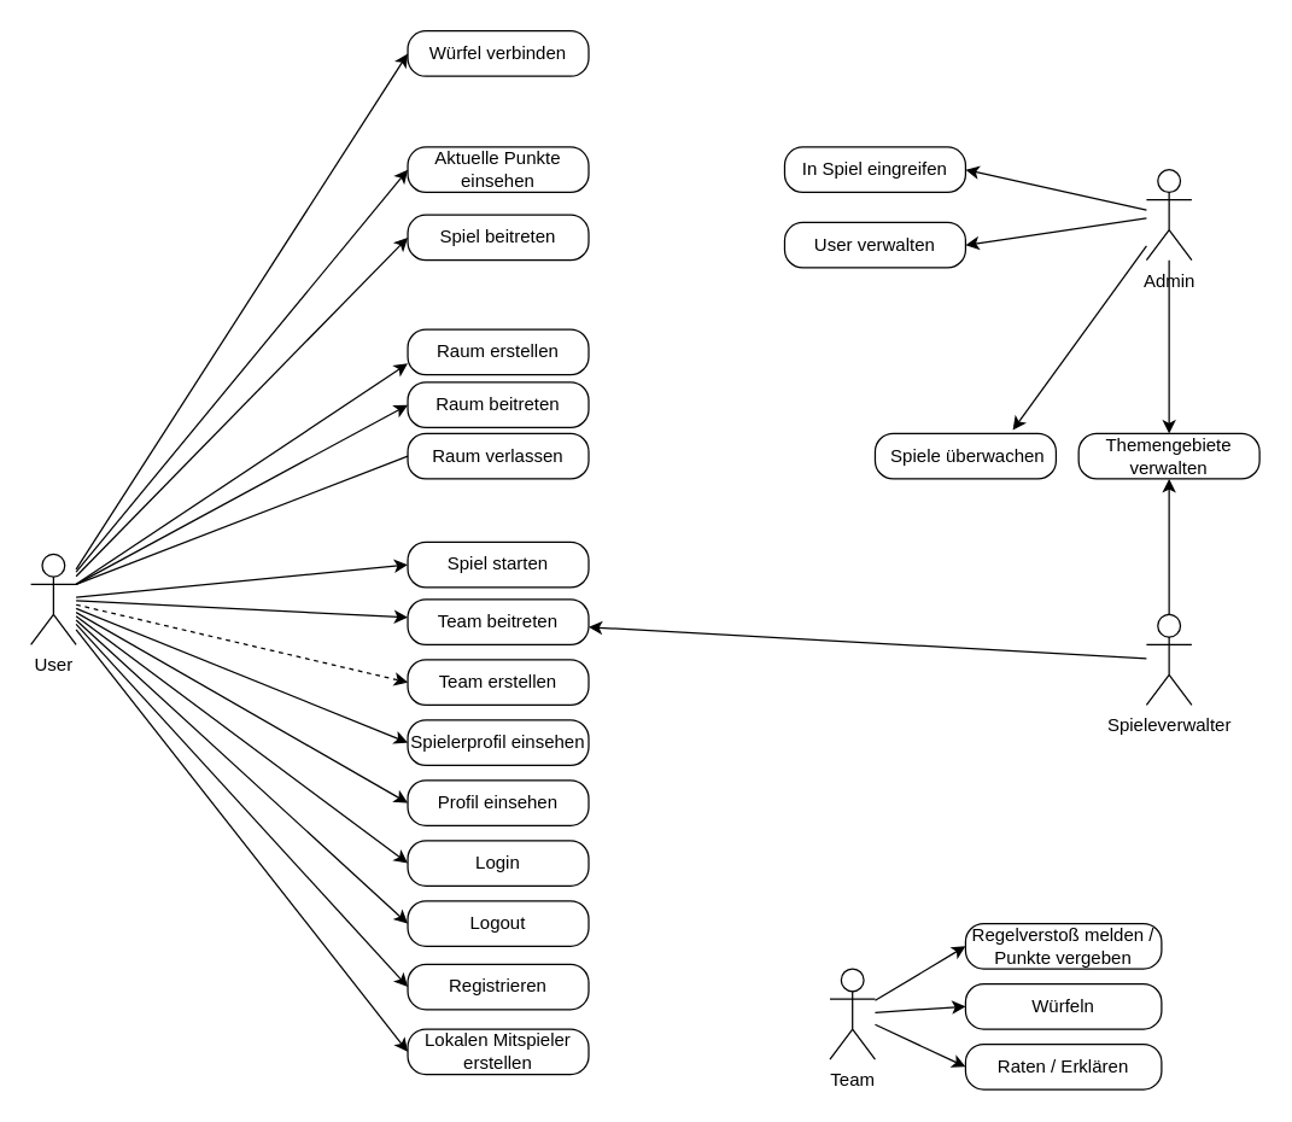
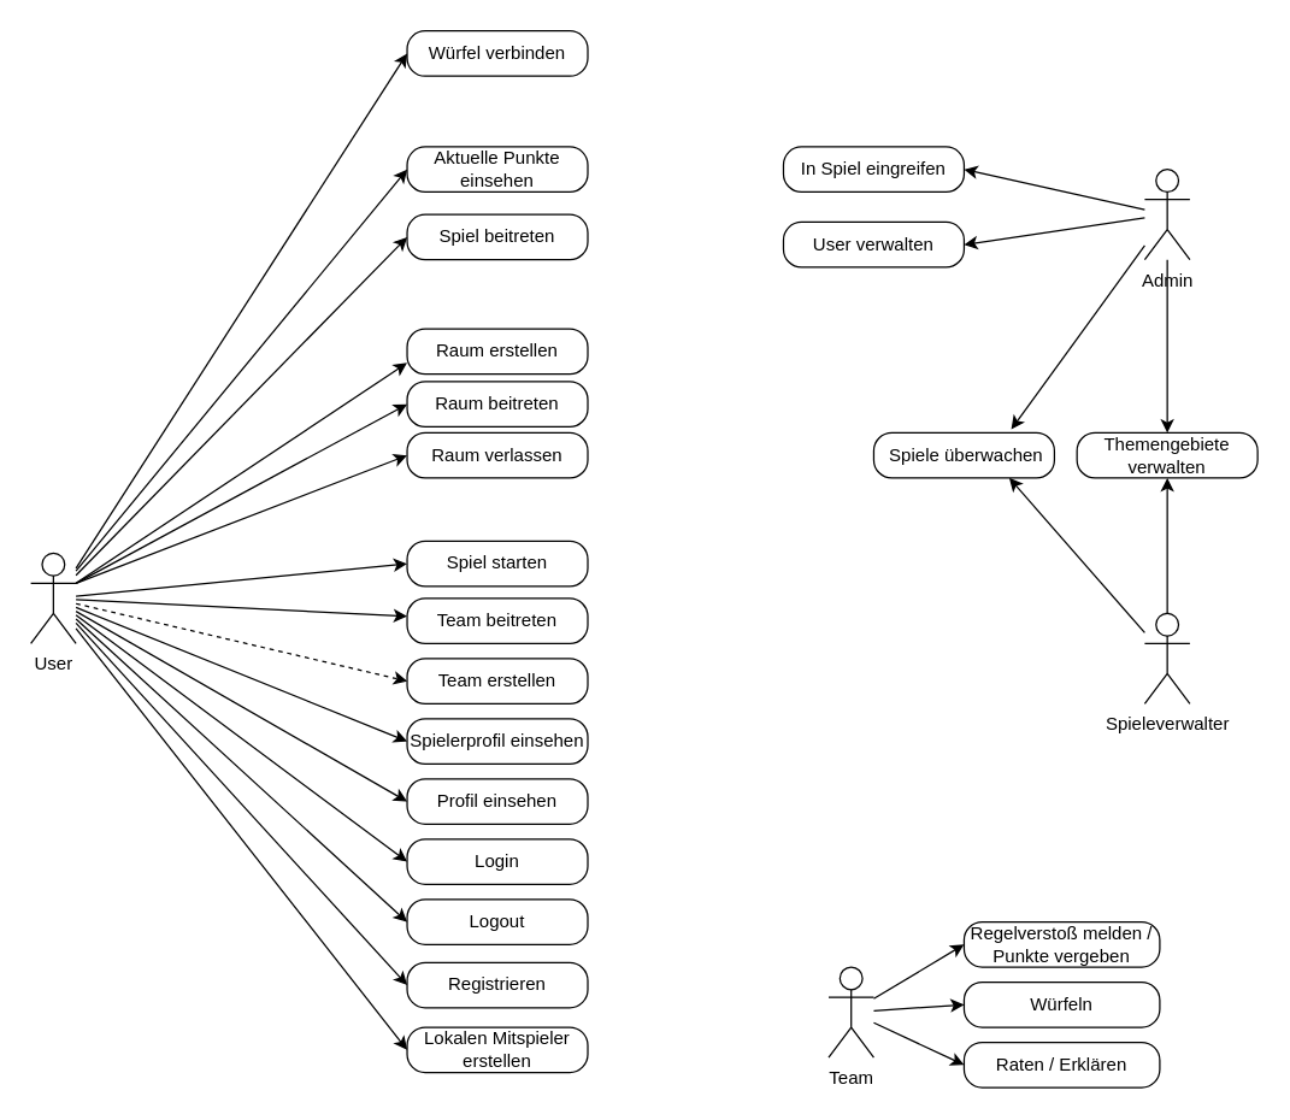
- <mxCell id="39" style="edgeStyle=none;rounded=0;orthogonalLoop=1;jettySize=auto;html=1;entryX=0;entryY=0.5;entryDx=0;entryDy=0;exitX=1;exitY=0.333;exitDx=0;exitDy=0;exitPerimeter=0;endArrow=none;" parent="1" source="9" target="37" edge="1"><mxGeometry relative="1" as="geometry"><mxPoint y="397" as="sourcePoint" x="60" /><mxPoint x="280" y="252" as="targetPoint" /></mxGeometry></mxCell>
+ <mxCell id="39" style="edgeStyle=none;rounded=0;orthogonalLoop=1;jettySize=auto;html=1;entryX=0;entryY=0.5;entryDx=0;entryDy=0;exitX=1;exitY=0.333;exitDx=0;exitDy=0;exitPerimeter=0;" parent="1" source="9" target="37" edge="1"><mxGeometry relative="1" as="geometry"><mxPoint y="397" as="sourcePoint" x="60" /><mxPoint x="280" y="252" as="targetPoint" /></mxGeometry></mxCell>
- <mxCell id="30" style="edgeStyle=none;rounded=0;orthogonalLoop=1;jettySize=auto;html=1;" parent="1" source="31" target="50" edge="1"><mxGeometry relative="1" as="geometry" /></mxCell>
+ <mxCell id="30" style="edgeStyle=none;rounded=0;orthogonalLoop=1;jettySize=auto;html=1;entryX=0.75;entryY=1;entryDx=0;entryDy=0;" parent="1" source="31" target="32" edge="1"><mxGeometry relative="1" as="geometry" /></mxCell>
